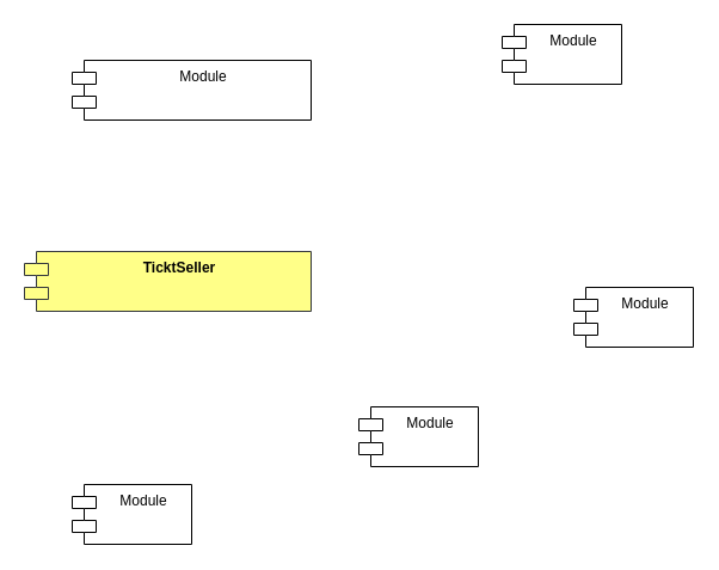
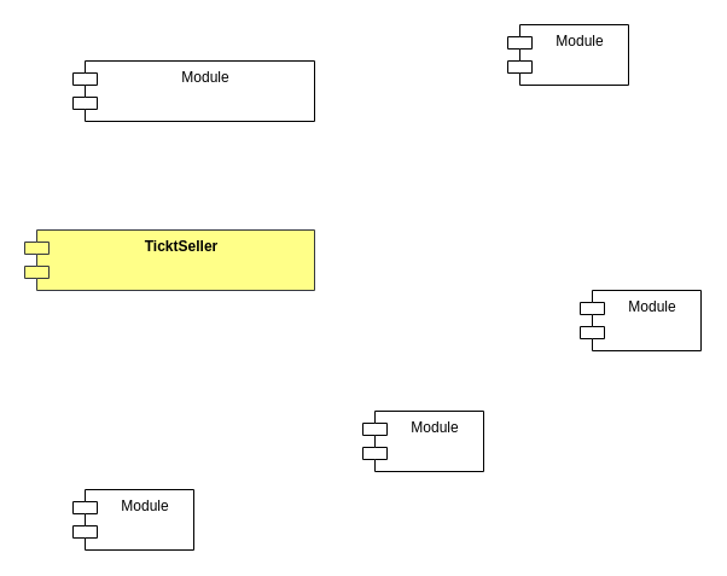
- <mxCell id="2" value="&lt;font style=&quot;vertical-align: inherit;&quot;&gt;&lt;font style=&quot;vertical-align: inherit;&quot;&gt;&lt;font style=&quot;vertical-align: inherit;&quot;&gt;&lt;font style=&quot;vertical-align: inherit;&quot;&gt;TicktSeller&lt;/font&gt;&lt;/font&gt;&lt;/font&gt;&lt;/font&gt;" style="shape=module;align=right;spacingLeft=20;align=center;verticalAlign=top;whiteSpace=wrap;html=1;fillColor=#ffff88;strokeColor=#36393d;fontStyle=1;" vertex="1" parent="1"><mxGeometry x="20" y="210" width="240" height="50" as="geometry" /></mxCell>
+ <mxCell id="2" value="&lt;font style=&quot;vertical-align: inherit;&quot;&gt;&lt;font style=&quot;vertical-align: inherit;&quot;&gt;&lt;font style=&quot;vertical-align: inherit;&quot;&gt;&lt;font style=&quot;vertical-align: inherit;&quot;&gt;TicktSeller&lt;/font&gt;&lt;/font&gt;&lt;/font&gt;&lt;/font&gt;" style="shape=module;align=right;spacingLeft=20;align=center;verticalAlign=top;whiteSpace=wrap;html=1;fillColor=#ffff88;strokeColor=#36393d;fontStyle=1;" vertex="1" parent="1"><mxGeometry x="20" y="190" width="240" height="50" as="geometry" /></mxCell>
